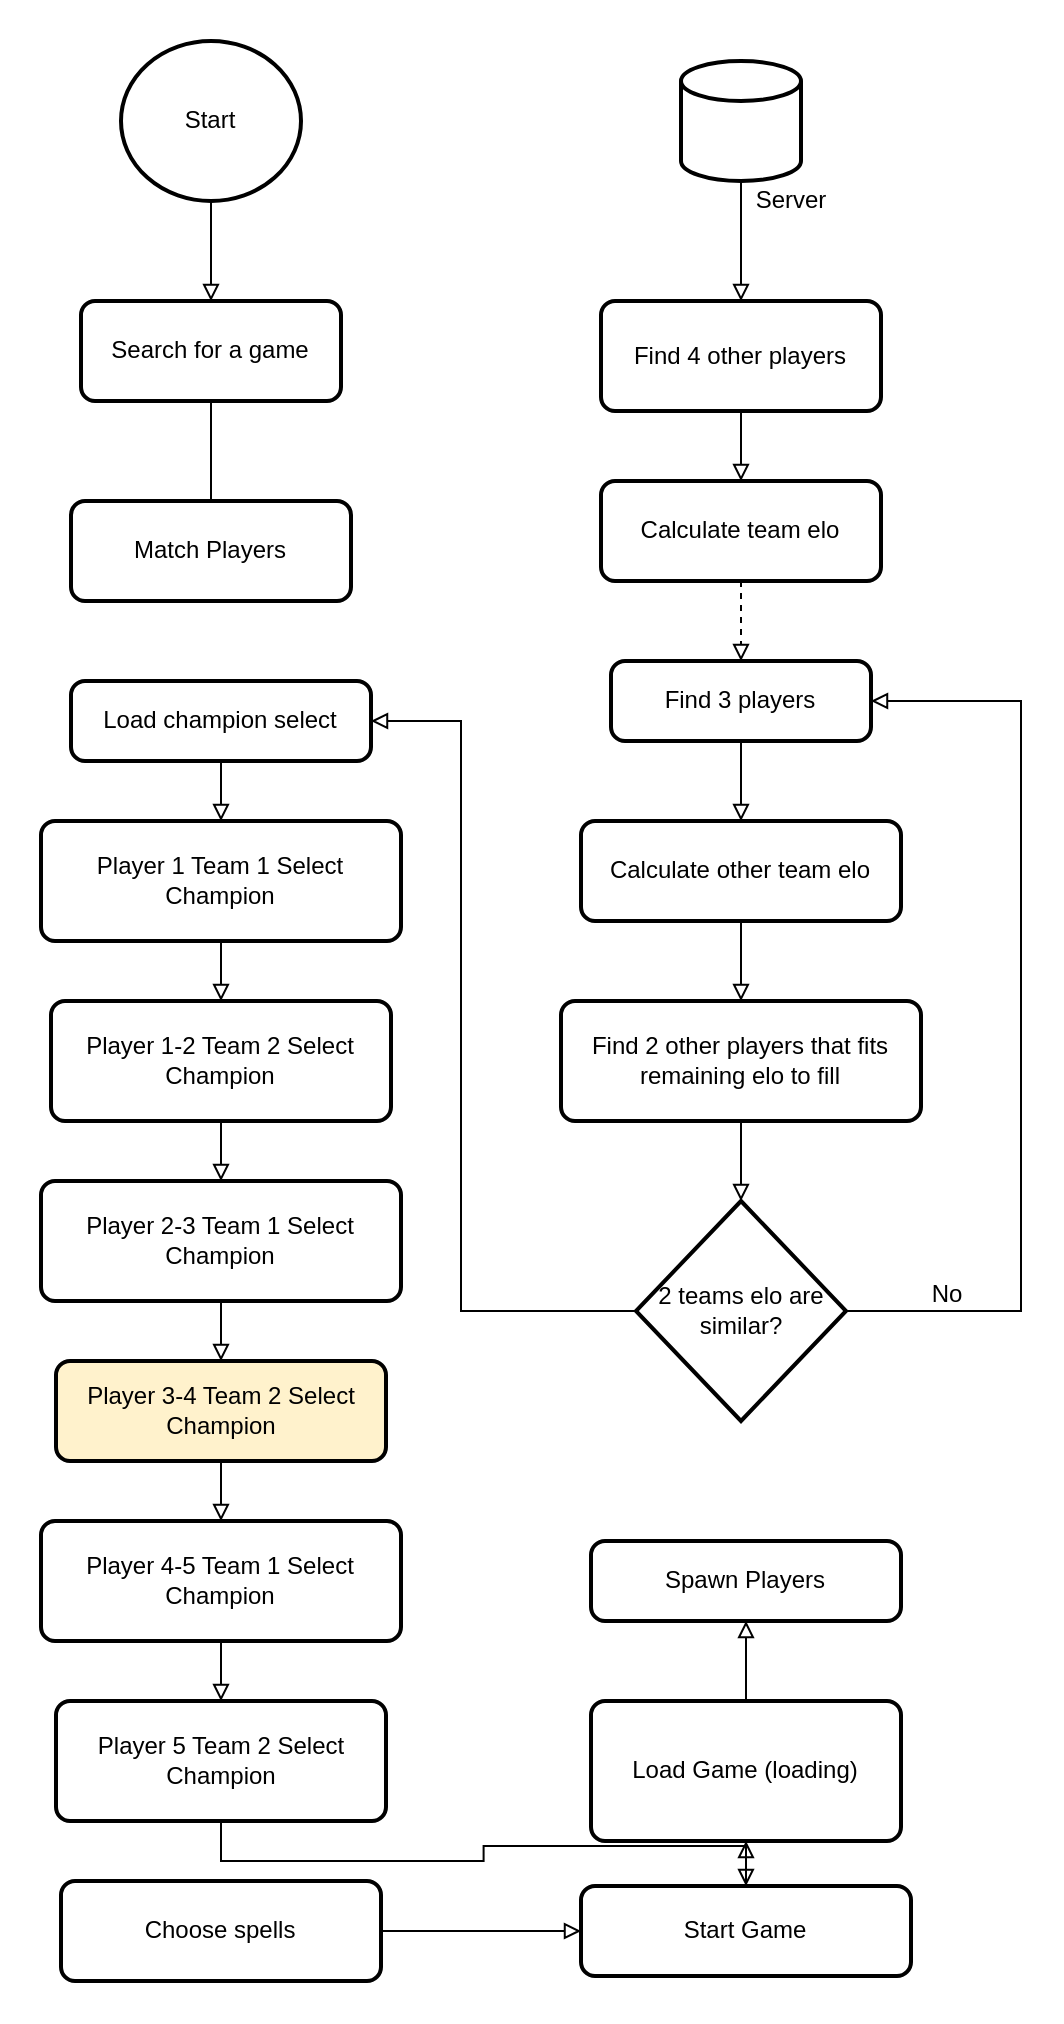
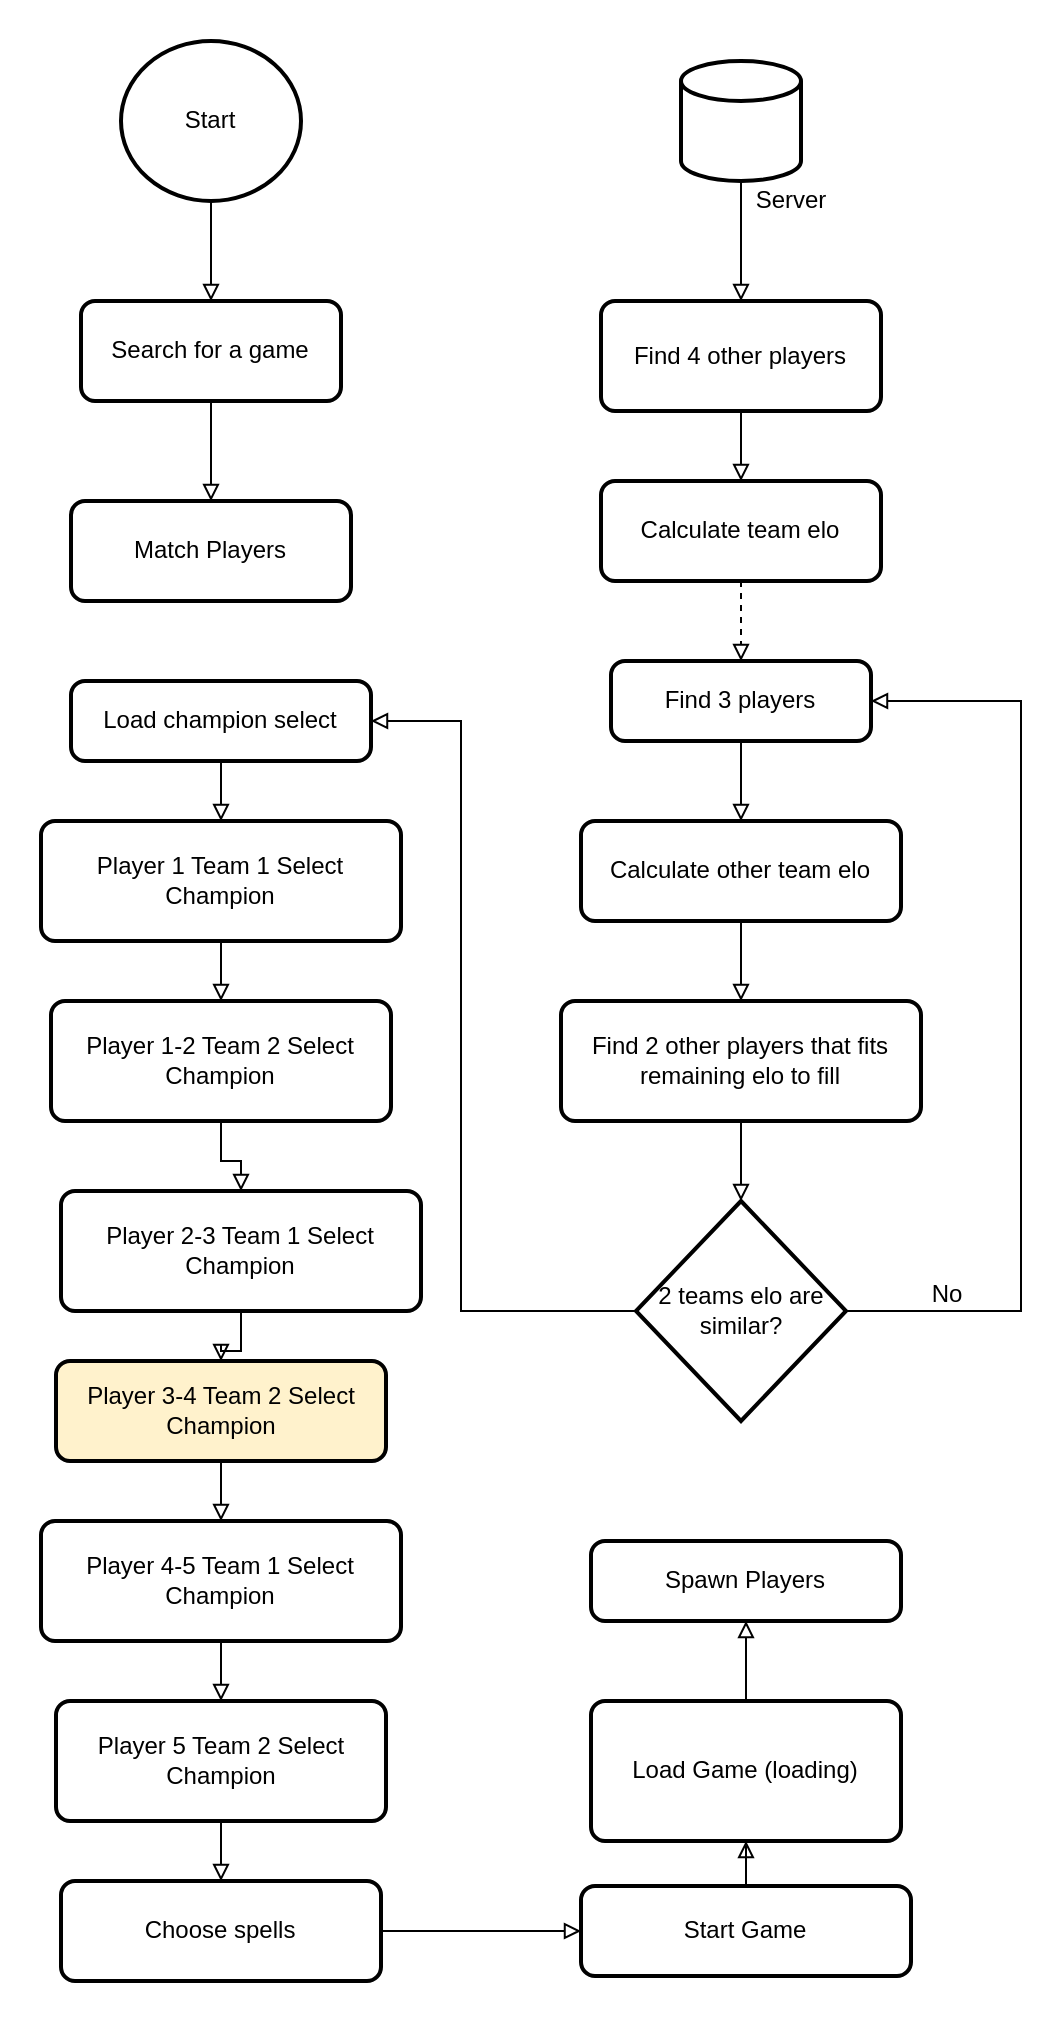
- <mxCell id="4" style="edgeStyle=orthogonalEdgeStyle;rounded=0;orthogonalLoop=1;jettySize=auto;html=1;exitX=0.5;exitY=1;exitDx=0;exitDy=0;endArrow=none;endFill=0;" edge="1" parent="1" source="5" target="6"><mxGeometry relative="1" as="geometry" /></mxCell>
+ <mxCell id="4" style="edgeStyle=orthogonalEdgeStyle;rounded=0;orthogonalLoop=1;jettySize=auto;html=1;exitX=0.5;exitY=1;exitDx=0;exitDy=0;endArrow=block;endFill=0;" edge="1" parent="1" source="5" target="6"><mxGeometry relative="1" as="geometry" /></mxCell>
- <mxCell id="31" value="Player 2-3 Team 1 Select Champion" style="rounded=1;whiteSpace=wrap;html=1;absoluteArcSize=1;arcSize=14;strokeWidth=2;" vertex="1" parent="1"><mxGeometry x="20" y="590" width="180" height="60" as="geometry" /></mxCell>
+ <mxCell id="31" value="Player 2-3 Team 1 Select Champion" style="rounded=1;whiteSpace=wrap;html=1;absoluteArcSize=1;arcSize=14;strokeWidth=2;" vertex="1" parent="1"><mxGeometry x="30" y="595" width="180" height="60" as="geometry" /></mxCell>
- <mxCell id="36" style="edgeStyle=orthogonalEdgeStyle;rounded=0;orthogonalLoop=1;jettySize=auto;html=1;exitX=0.5;exitY=1;exitDx=0;exitDy=0;endArrow=block;endFill=0;" edge="1" parent="1" source="37" target="41"><mxGeometry relative="1" as="geometry" /></mxCell>
+ <mxCell id="36" style="edgeStyle=orthogonalEdgeStyle;rounded=0;orthogonalLoop=1;jettySize=auto;html=1;exitX=0.5;exitY=1;exitDx=0;exitDy=0;endArrow=block;endFill=0;" edge="1" parent="1" source="37" target="39"><mxGeometry relative="1" as="geometry" /></mxCell>
